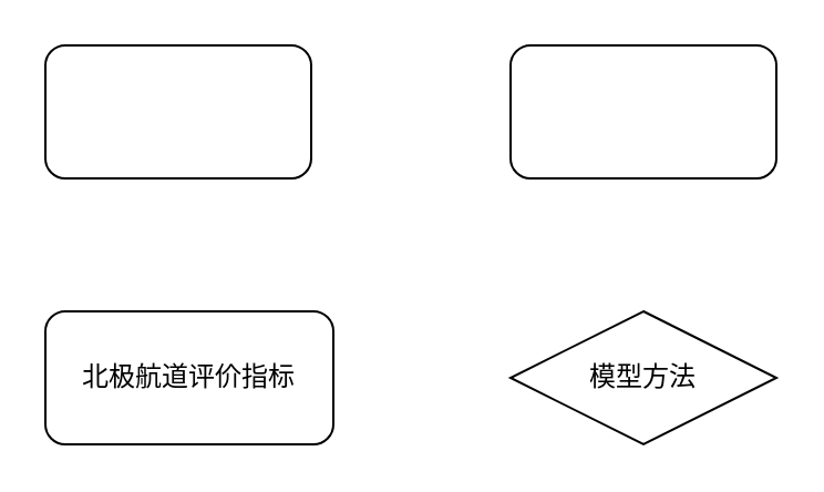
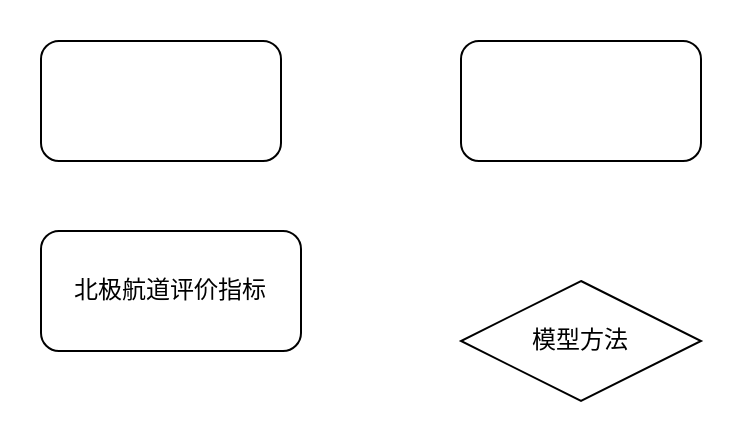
- <mxCell id="3" value="北极航道评价指标" style="rounded=1;whiteSpace=wrap;html=1;" vertex="1" parent="1"><mxGeometry x="20" y="140" width="130" height="60" as="geometry" /></mxCell>
+ <mxCell id="3" value="北极航道评价指标" style="rounded=1;whiteSpace=wrap;html=1;" vertex="1" parent="1"><mxGeometry x="20" y="115" width="130" height="60" as="geometry" /></mxCell>
